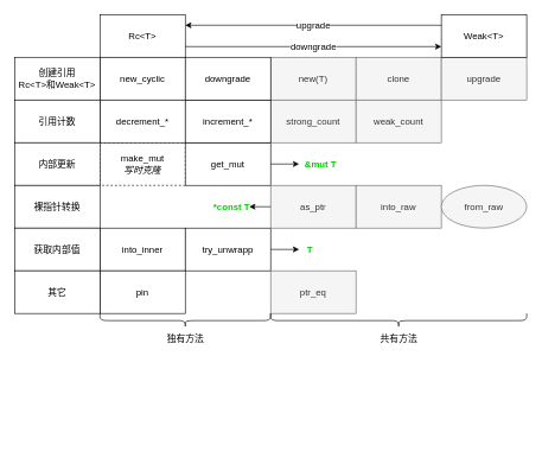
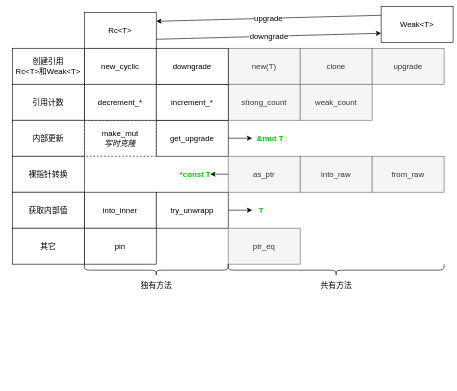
- <mxCell id="27" value="Weak&amp;lt;T&amp;gt;" style="rounded=0;whiteSpace=wrap;html=1;fontSize=13;" vertex="1" parent="1"><mxGeometry x="620" y="20" width="120" height="60" as="geometry" /></mxCell>
+ <mxCell id="27" value="Weak&amp;lt;T&amp;gt;" style="rounded=0;whiteSpace=wrap;html=1;fontSize=13;" vertex="1" parent="1"><mxGeometry x="635" y="10" width="120" height="60" as="geometry" /></mxCell>
- <mxCell id="8" value="get_mut" style="rounded=0;whiteSpace=wrap;html=1;fontSize=13;" vertex="1" parent="1"><mxGeometry x="260" y="200" width="120" height="60" as="geometry" /></mxCell>
+ <mxCell id="8" value="get_upgrade" style="rounded=0;whiteSpace=wrap;html=1;fontSize=13;" vertex="1" parent="1"><mxGeometry x="260" y="200" width="120" height="60" as="geometry" /></mxCell>
- <mxCell id="11" value="from_raw" style="ellipse;whiteSpace=wrap;html=1;fillColor=#f5f5f5;strokeColor=#666666;fontColor=#333333;fontSize=13;" vertex="1" parent="1"><mxGeometry x="620" y="260" width="120" height="60" as="geometry" /></mxCell>
+ <mxCell id="11" value="from_raw" style="rounded=0;whiteSpace=wrap;html=1;fillColor=#f5f5f5;strokeColor=#666666;fontColor=#333333;fontSize=13;" vertex="1" parent="1"><mxGeometry x="620" y="260" width="120" height="60" as="geometry" /></mxCell>
